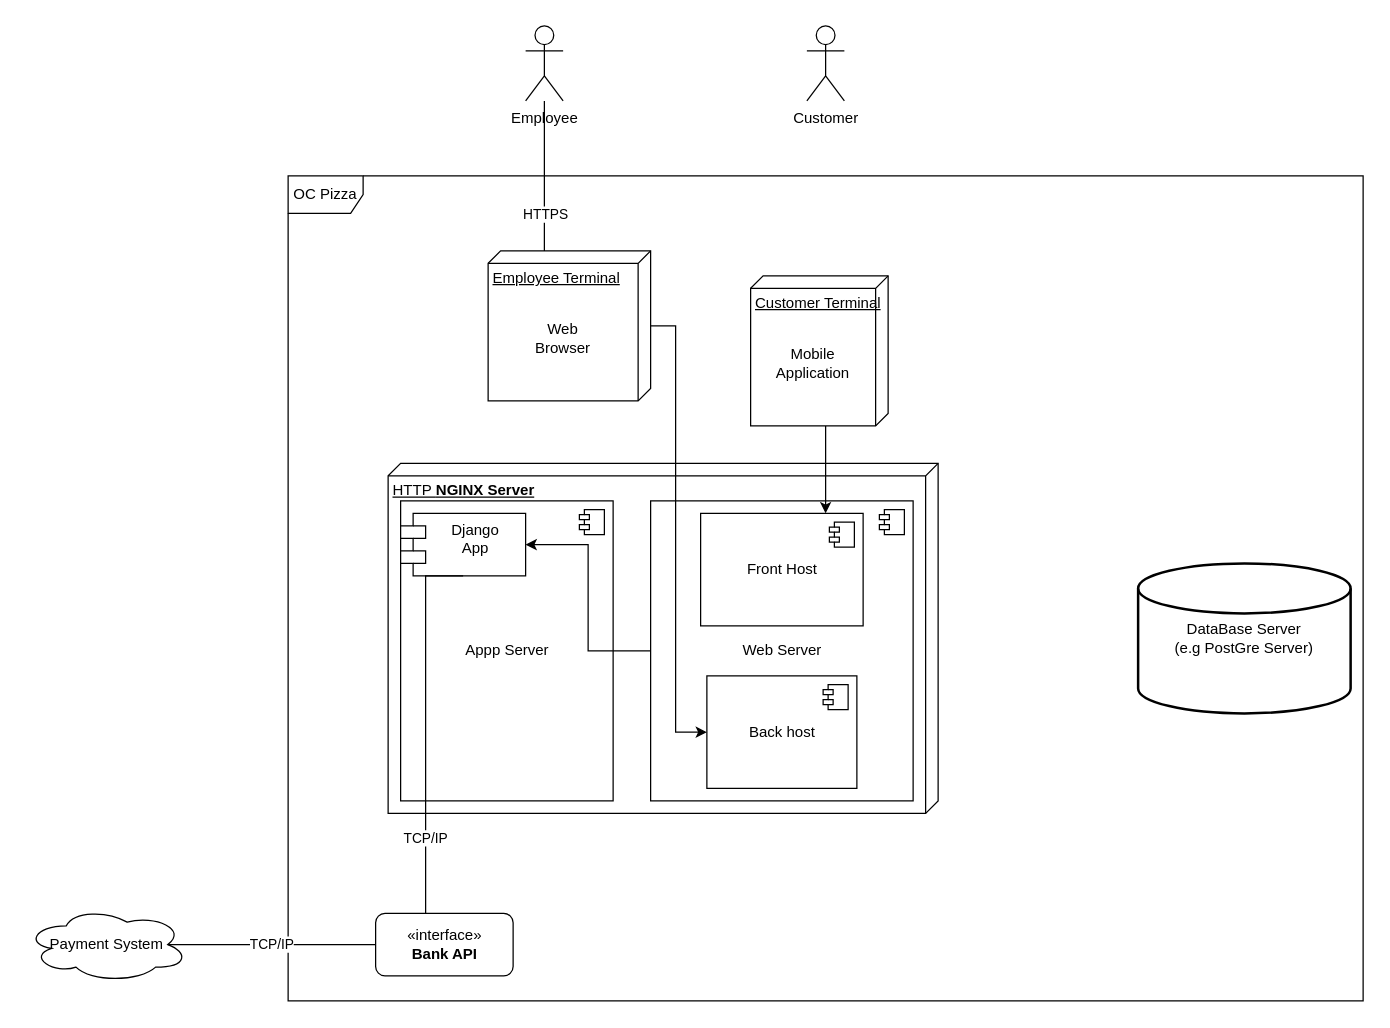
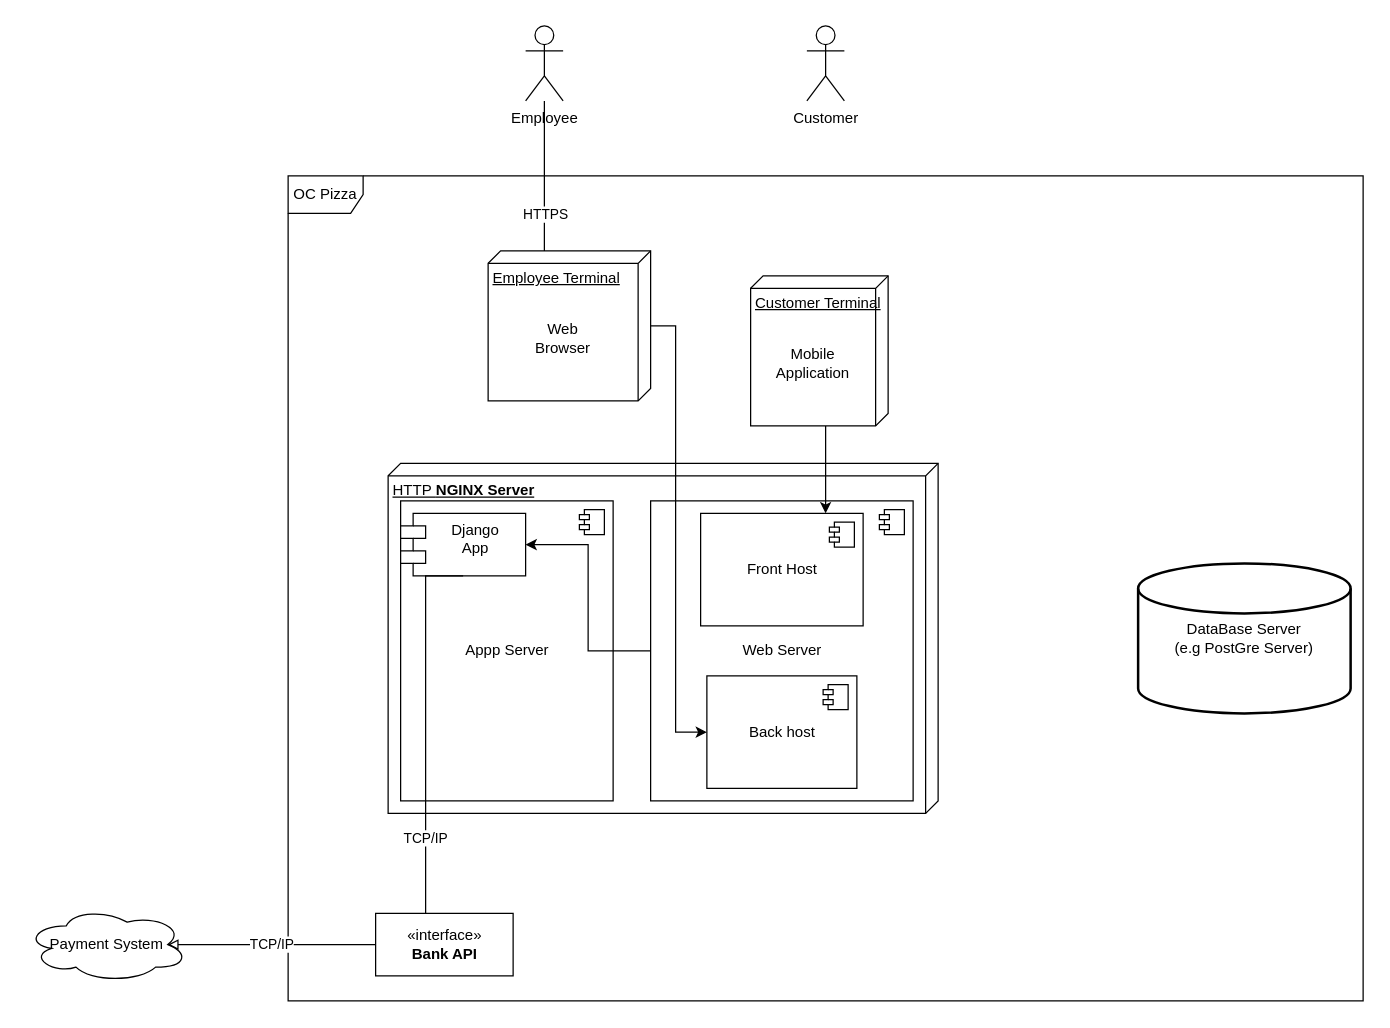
- <mxCell id="18" value="TCP/IP" style="edgeStyle=orthogonalEdgeStyle;rounded=0;orthogonalLoop=1;jettySize=auto;html=1;entryX=0.875;entryY=0.5;entryDx=0;entryDy=0;entryPerimeter=0;endArrow=none;endFill=0;" parent="1" source="21" target="9" edge="1"><mxGeometry relative="1" as="geometry"><Array as="points" /></mxGeometry></mxCell>
+ <mxCell id="18" value="TCP/IP" style="edgeStyle=orthogonalEdgeStyle;rounded=0;orthogonalLoop=1;jettySize=auto;html=1;entryX=0.875;entryY=0.5;entryDx=0;entryDy=0;entryPerimeter=0;endArrow=block;endFill=0;" parent="1" source="21" target="9" edge="1"><mxGeometry relative="1" as="geometry"><Array as="points" /></mxGeometry></mxCell>
- <mxCell id="21" value="«interface»&lt;br&gt;&lt;b&gt;Bank API&lt;/b&gt;" style="html=1;rounded=1;" parent="1" vertex="1"><mxGeometry x="300" y="730" width="110" height="50" as="geometry" /></mxCell>
+ <mxCell id="21" value="«interface»&lt;br&gt;&lt;b&gt;Bank API&lt;/b&gt;" style="html=1;" parent="1" vertex="1"><mxGeometry x="300" y="730" width="110" height="50" as="geometry" /></mxCell>
